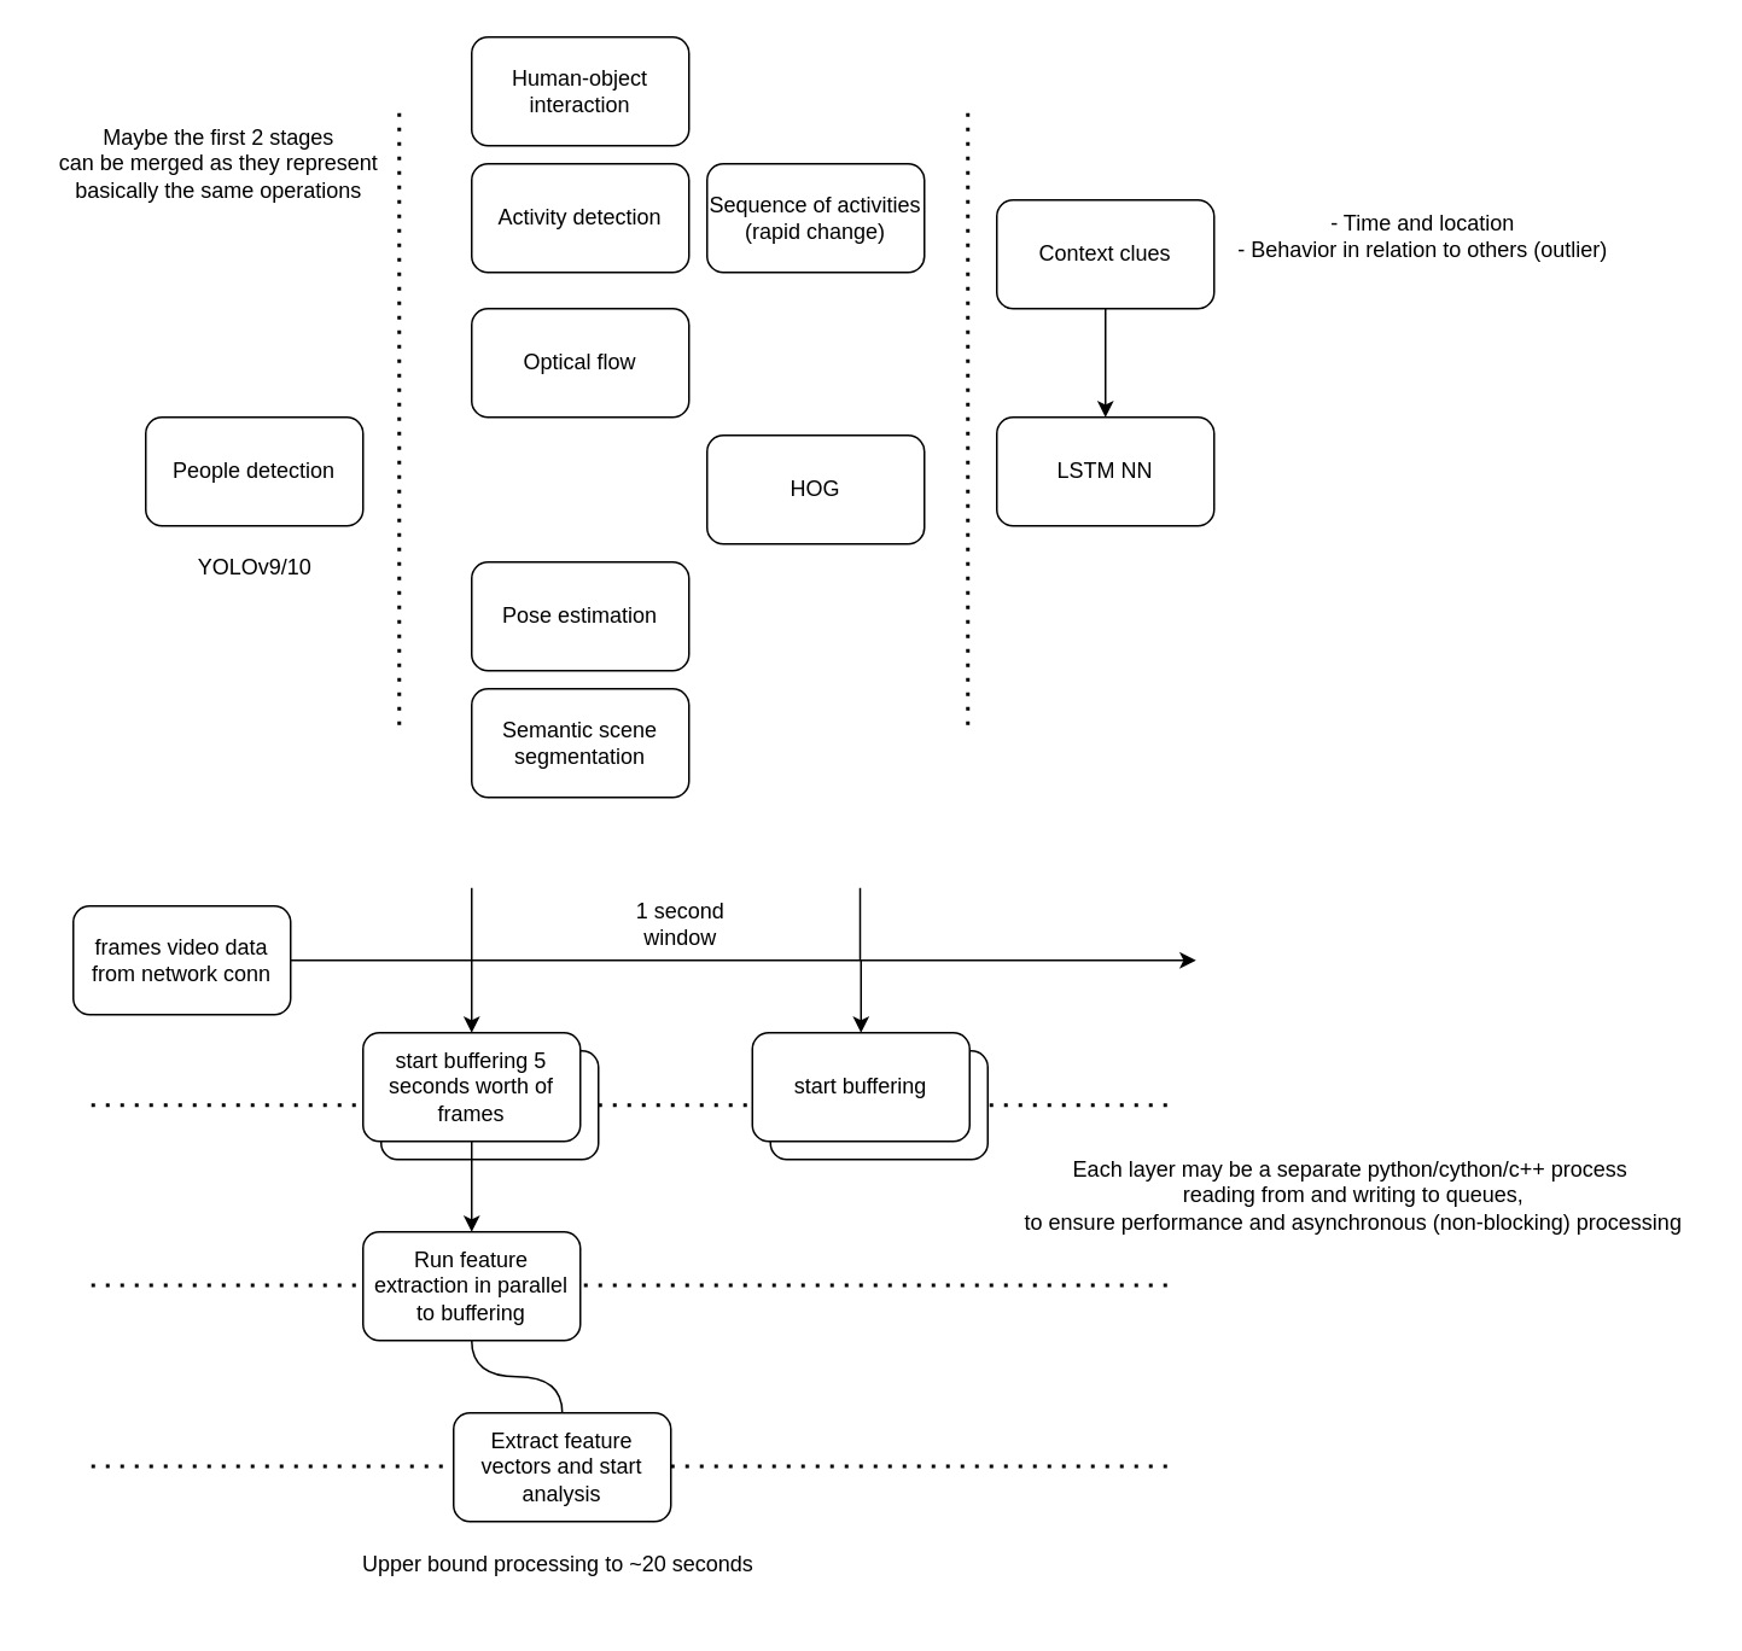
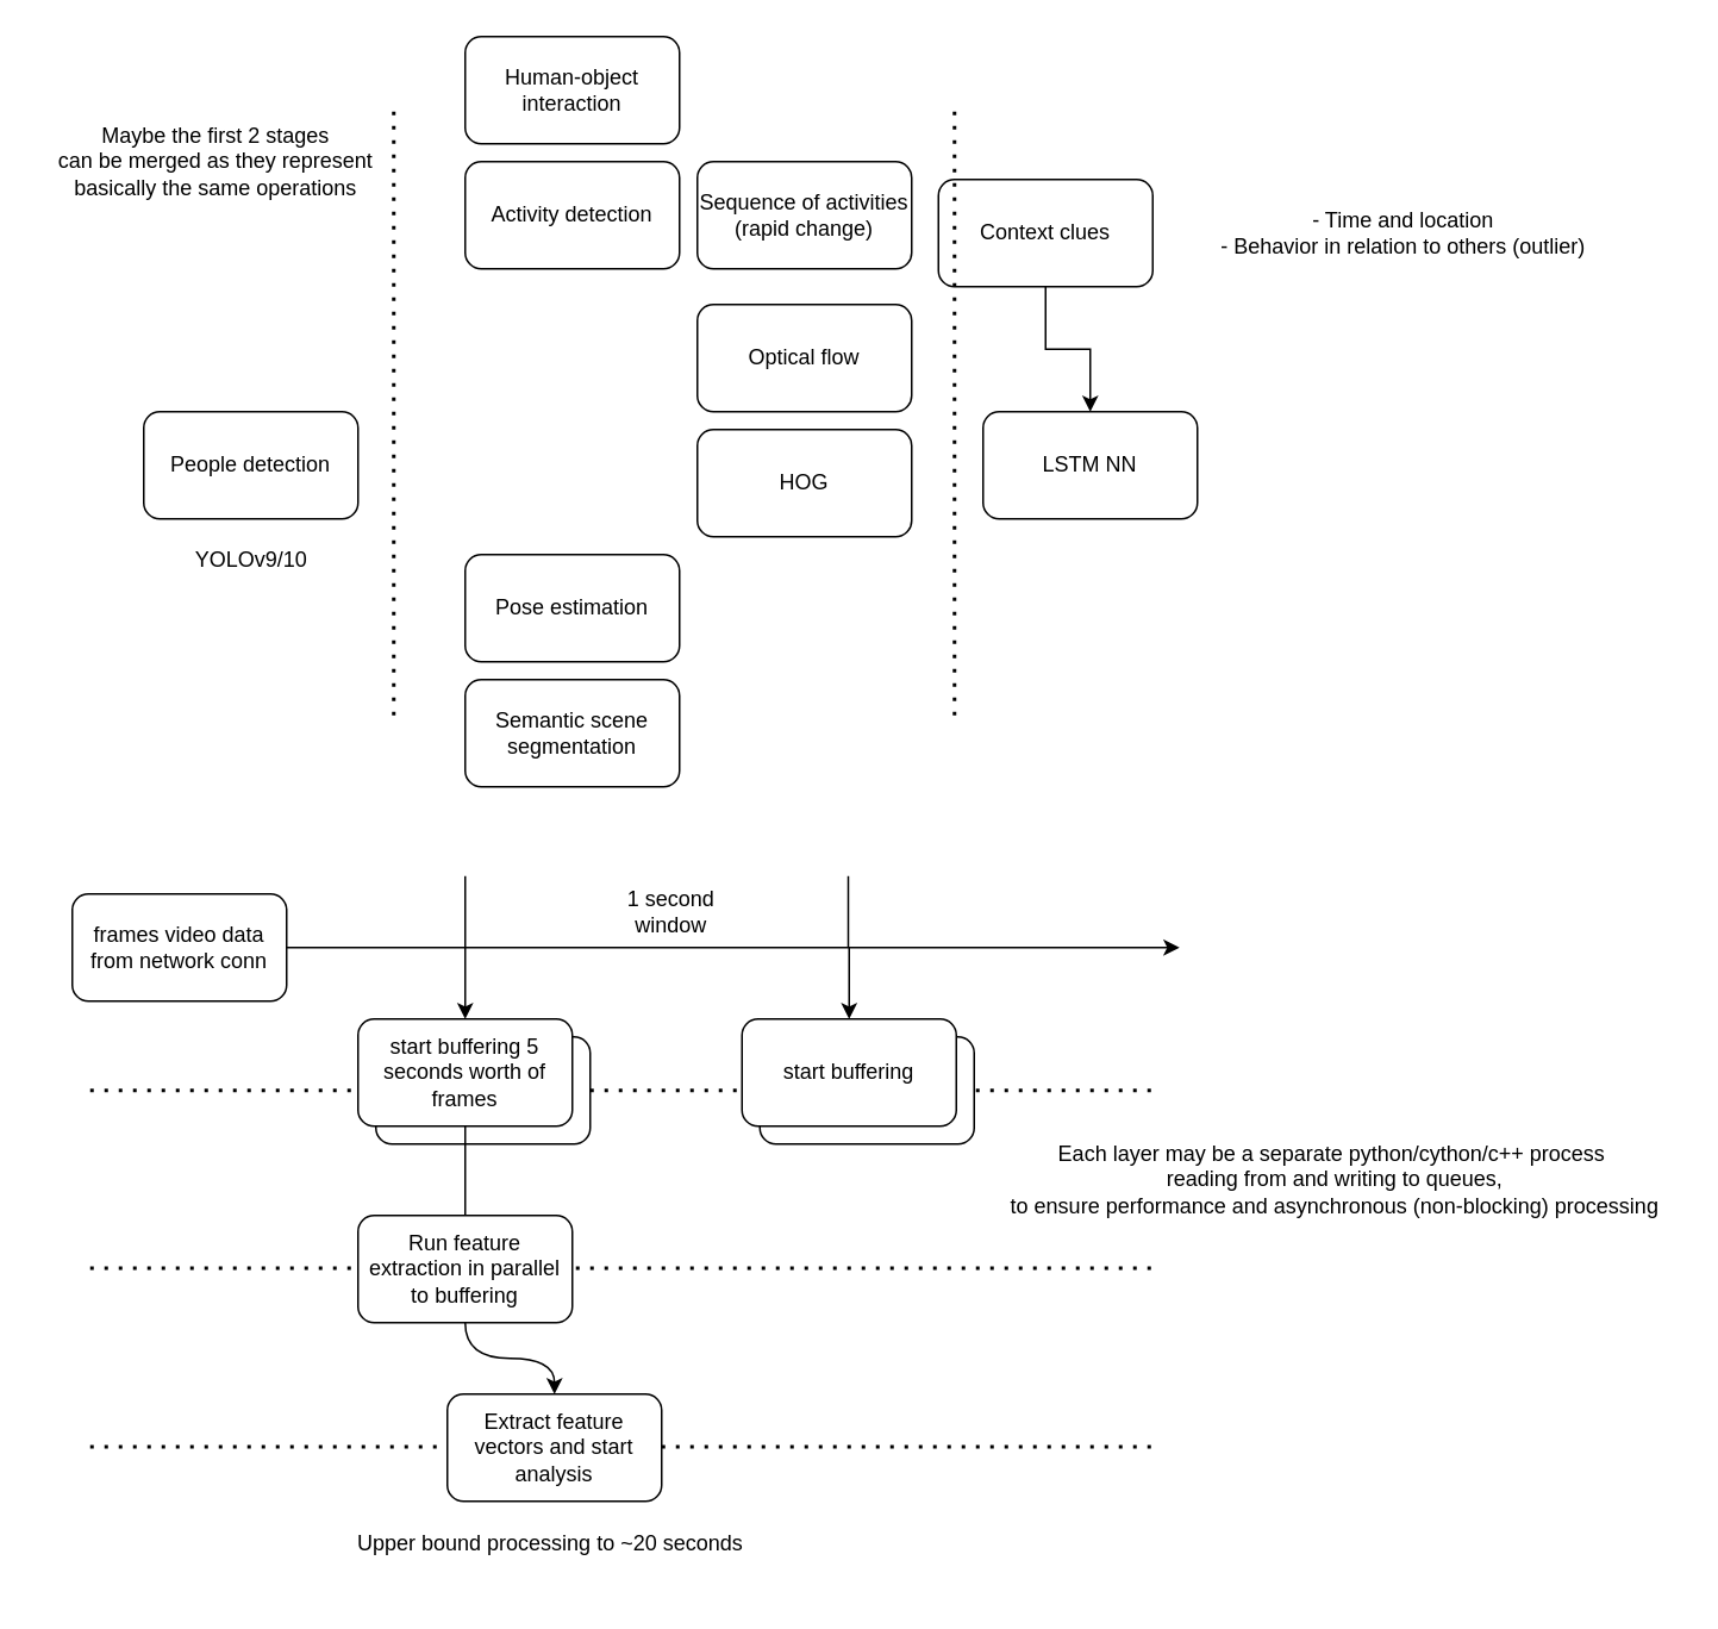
- <mxCell id="31" value="Context clues" style="rounded=1;whiteSpace=wrap;html=1;" vertex="1" parent="1"><mxGeometry x="550" y="110" width="120" height="60" as="geometry" /></mxCell>
+ <mxCell id="31" value="Context clues" style="rounded=1;whiteSpace=wrap;html=1;" vertex="1" parent="1"><mxGeometry x="525" y="100" width="120" height="60" as="geometry" /></mxCell>
- <mxCell id="8" value="Optical flow" style="rounded=1;whiteSpace=wrap;html=1;" parent="1" vertex="1"><mxGeometry x="260" y="170" width="120" height="60" as="geometry" /></mxCell>
+ <mxCell id="8" value="Optical flow" style="rounded=1;whiteSpace=wrap;html=1;" parent="1" vertex="1"><mxGeometry x="390" y="170" width="120" height="60" as="geometry" /></mxCell>
- <mxCell id="12" style="edgeStyle=orthogonalEdgeStyle;rounded=0;orthogonalLoop=1;jettySize=auto;html=1;entryX=0.5;entryY=0;entryDx=0;entryDy=0;" parent="1" source="13" target="23" edge="1"><mxGeometry relative="1" as="geometry" /></mxCell>
+ <mxCell id="12" style="edgeStyle=orthogonalEdgeStyle;rounded=0;orthogonalLoop=1;jettySize=auto;html=1;entryX=0.5;entryY=0;entryDx=0;entryDy=0;endArrow=none;" parent="1" source="13" target="23" edge="1"><mxGeometry relative="1" as="geometry" /></mxCell>
- <mxCell id="22" style="edgeStyle=orthogonalEdgeStyle;rounded=0;orthogonalLoop=1;jettySize=auto;html=1;entryX=0.5;entryY=0;entryDx=0;entryDy=0;curved=1;endArrow=none;" parent="1" source="23" target="24" edge="1"><mxGeometry relative="1" as="geometry" /></mxCell>
+ <mxCell id="22" style="edgeStyle=orthogonalEdgeStyle;rounded=0;orthogonalLoop=1;jettySize=auto;html=1;entryX=0.5;entryY=0;entryDx=0;entryDy=0;curved=1;" parent="1" source="23" target="24" edge="1"><mxGeometry relative="1" as="geometry" /></mxCell>
